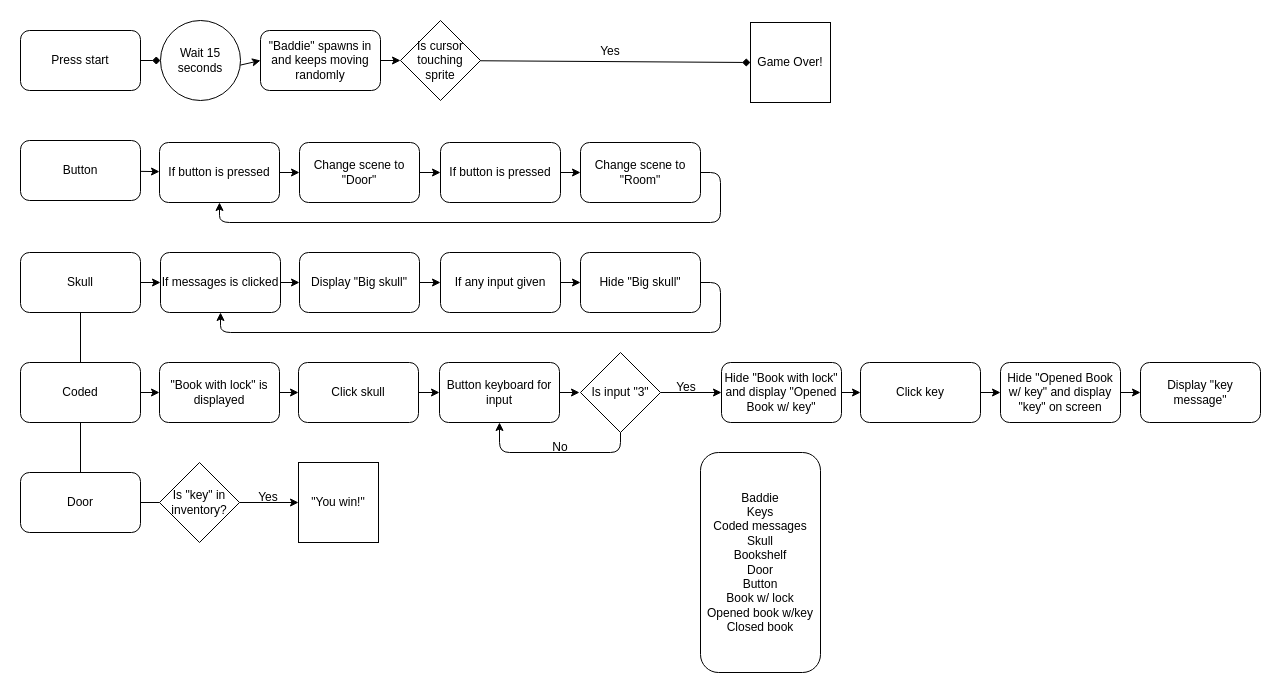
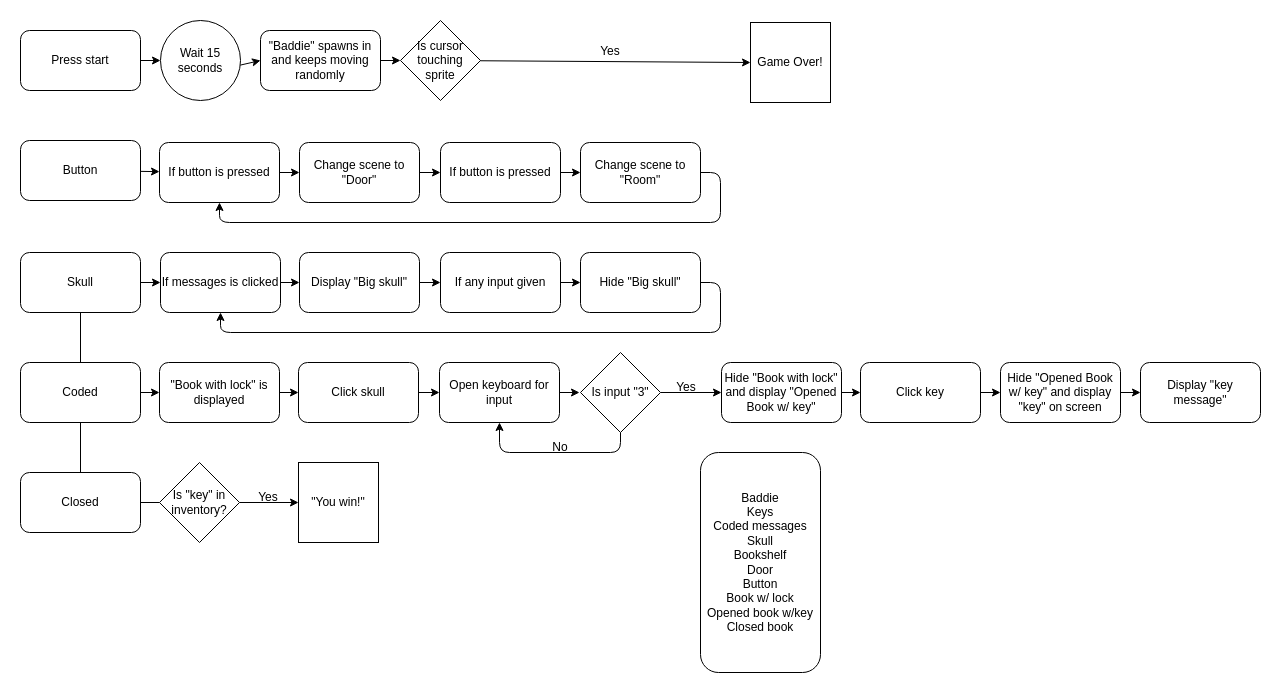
- <mxCell id="2" style="edgeStyle=none;html=1;entryX=0;entryY=0.5;entryDx=0;entryDy=0;endArrow=diamond;" edge="1" parent="1" source="3" target="10"><mxGeometry relative="1" as="geometry" /></mxCell>
+ <mxCell id="2" style="edgeStyle=none;html=1;entryX=0;entryY=0.5;entryDx=0;entryDy=0;" edge="1" parent="1" source="3" target="10"><mxGeometry relative="1" as="geometry" /></mxCell>
- <mxCell id="11" style="edgeStyle=none;html=1;entryX=0;entryY=0.5;entryDx=0;entryDy=0;endArrow=diamond;" edge="1" parent="1" source="12" target="15"><mxGeometry relative="1" as="geometry" /></mxCell>
+ <mxCell id="11" style="edgeStyle=none;html=1;entryX=0;entryY=0.5;entryDx=0;entryDy=0;" edge="1" parent="1" source="12" target="15"><mxGeometry relative="1" as="geometry" /></mxCell>
- <mxCell id="41" value="Button keyboard for input" style="rounded=1;whiteSpace=wrap;html=1;" vertex="1" parent="1"><mxGeometry x="439" y="362" width="120" height="60" as="geometry" /></mxCell>
+ <mxCell id="41" value="Open keyboard for input" style="rounded=1;whiteSpace=wrap;html=1;" vertex="1" parent="1"><mxGeometry x="439" y="362" width="120" height="60" as="geometry" /></mxCell>
- <mxCell id="35" value="Door" style="rounded=1;whiteSpace=wrap;html=1;" vertex="1" parent="1"><mxGeometry x="20" y="472" width="120" height="60" as="geometry" /></mxCell>
+ <mxCell id="35" value="Closed" style="rounded=1;whiteSpace=wrap;html=1;" vertex="1" parent="1"><mxGeometry x="20" y="472" width="120" height="60" as="geometry" /></mxCell>
